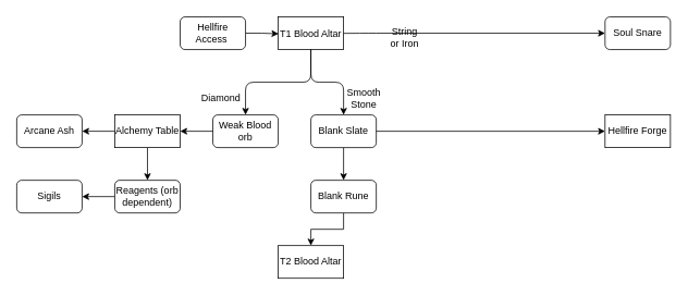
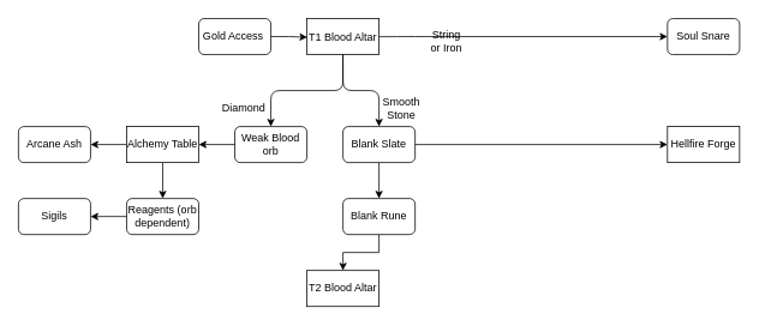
- <mxCell id="4" value="Hellfire Access&amp;nbsp;" style="rounded=1;whiteSpace=wrap;html=1;glass=0;" vertex="1" parent="1"><mxGeometry x="220" y="20" width="80" height="40" as="geometry" /></mxCell>
+ <mxCell id="4" value="Gold Access&amp;nbsp;" style="rounded=1;whiteSpace=wrap;html=1;glass=0;" vertex="1" parent="1"><mxGeometry x="220" y="20" width="80" height="40" as="geometry" /></mxCell>
